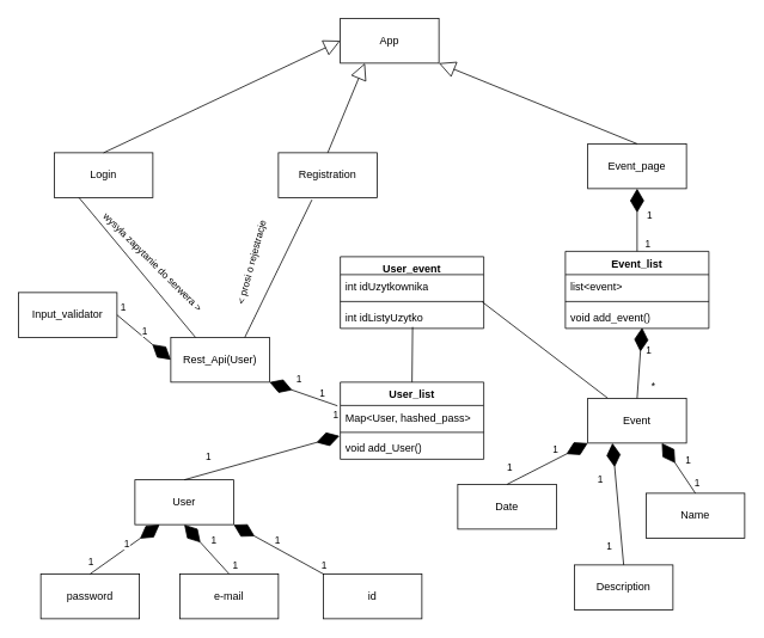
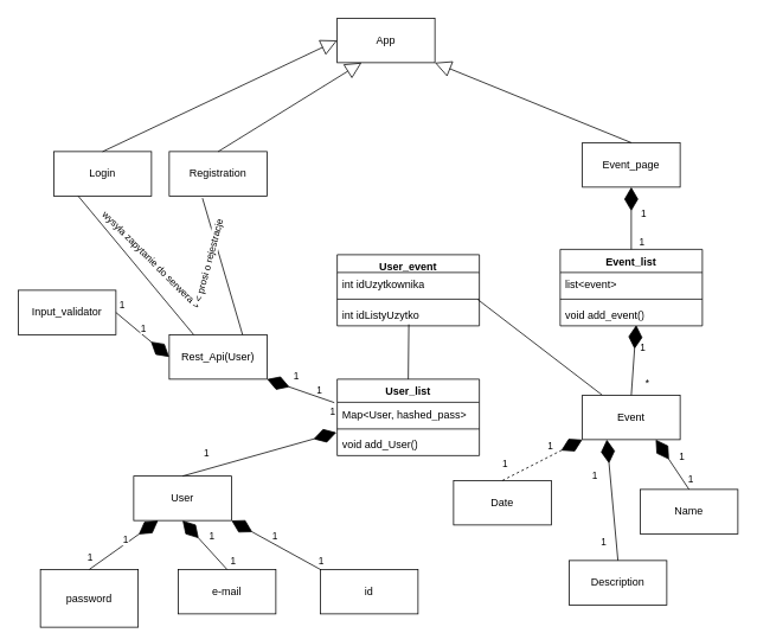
- <mxCell id="4" value="Registration" style="html=1;whiteSpace=wrap;" vertex="1" parent="1"><mxGeometry x="310" y="170" width="110" height="50" as="geometry" /></mxCell>
+ <mxCell id="4" value="Registration" style="html=1;whiteSpace=wrap;" vertex="1" parent="1"><mxGeometry x="190" y="170" width="110" height="50" as="geometry" /></mxCell>
- <mxCell id="61" value="" style="endArrow=diamondThin;endFill=1;endSize=24;html=1;rounded=0;entryX=0;entryY=1;entryDx=0;entryDy=0;exitX=0.5;exitY=0;exitDx=0;exitDy=0;" edge="1" parent="1" source="58" target="54"><mxGeometry width="160" relative="1" as="geometry"><mxPoint x="350" y="430" as="sourcePoint" /><mxPoint x="510" y="430" as="targetPoint" /></mxGeometry></mxCell>
+ <mxCell id="61" value="" style="endArrow=diamondThin;endFill=1;endSize=24;html=1;rounded=0;entryX=0;entryY=1;entryDx=0;entryDy=0;exitX=0.5;exitY=0;exitDx=0;exitDy=0;dashed=1;" edge="1" parent="1" source="58" target="54"><mxGeometry width="160" relative="1" as="geometry"><mxPoint x="350" y="430" as="sourcePoint" /><mxPoint x="510" y="430" as="targetPoint" /></mxGeometry></mxCell>
- <mxCell id="29" value="password" style="html=1;whiteSpace=wrap;" vertex="1" parent="1"><mxGeometry x="45" y="640" width="110" height="50" as="geometry" /></mxCell>
+ <mxCell id="29" value="password" style="html=1;whiteSpace=wrap;" vertex="1" parent="1"><mxGeometry x="45" y="640" width="110" height="65" as="geometry" /></mxCell>
